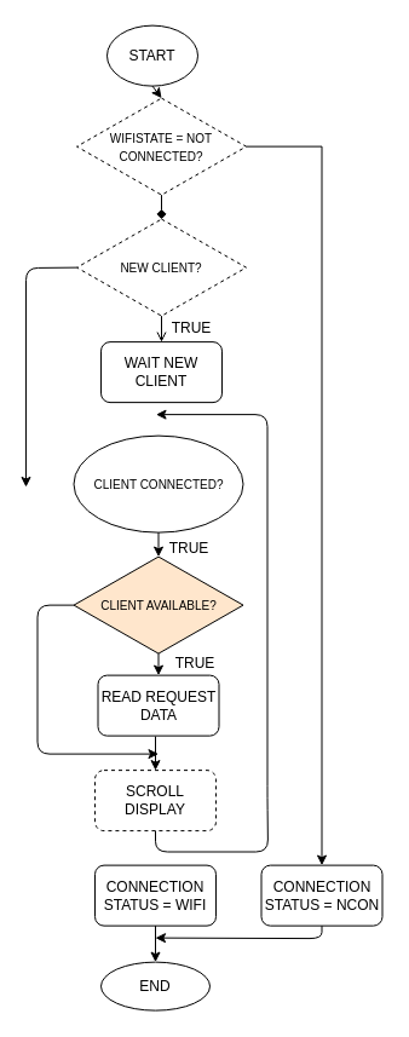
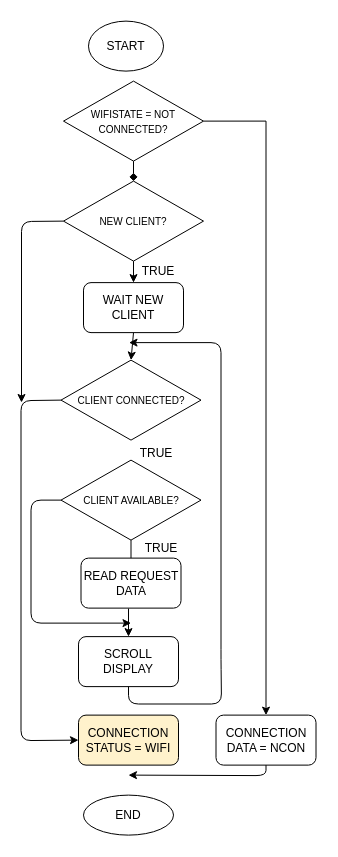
- <mxCell id="5" value="" style="endArrow=classic;html=1;exitX=0.5;exitY=1;exitDx=0;exitDy=0;entryX=0.5;entryY=0;entryDx=0;entryDy=0;" edge="1" parent="1" source="2" target="4"><mxGeometry width="50" height="50" relative="1" as="geometry"><mxPoint x="143" y="-59.379" as="sourcePoint" /><mxPoint x="143" y="-169.379" as="targetPoint" /></mxGeometry></mxCell>
- <mxCell id="4" value="&lt;span style=&quot;white-space: normal&quot;&gt;&lt;font style=&quot;font-size: 10px ; line-height: 110%&quot;&gt;WIFISTATE = NOT CONNECTED?&lt;/font&gt;&lt;/span&gt;" style="rhombus;whiteSpace=wrap;html=1;dashed=1;" vertex="1" parent="1"><mxGeometry x="63" y="80.621" width="140" height="80" as="geometry" /></mxCell>
+ <mxCell id="4" value="&lt;span style=&quot;white-space: normal&quot;&gt;&lt;font style=&quot;font-size: 10px ; line-height: 110%&quot;&gt;WIFISTATE = NOT CONNECTED?&lt;/font&gt;&lt;/span&gt;" style="rhombus;whiteSpace=wrap;html=1;" vertex="1" parent="1"><mxGeometry x="63" y="80.621" width="140" height="80" as="geometry" /></mxCell>
- <mxCell id="15" value="&lt;span style=&quot;white-space: normal&quot;&gt;&lt;font style=&quot;font-size: 10px ; line-height: 110%&quot;&gt;NEW CLIENT?&lt;/font&gt;&lt;/span&gt;" style="rhombus;whiteSpace=wrap;html=1;dashed=1;" vertex="1" parent="1"><mxGeometry x="63" y="180.621" width="140" height="80" as="geometry" /></mxCell>
+ <mxCell id="15" value="&lt;span style=&quot;white-space: normal&quot;&gt;&lt;font style=&quot;font-size: 10px ; line-height: 110%&quot;&gt;NEW CLIENT?&lt;/font&gt;&lt;/span&gt;" style="rhombus;whiteSpace=wrap;html=1;" vertex="1" parent="1"><mxGeometry x="63" y="180.621" width="140" height="80" as="geometry" /></mxCell>
- <mxCell id="14" value="" style="edgeStyle=orthogonalEdgeStyle;rounded=0;orthogonalLoop=1;jettySize=auto;html=1;endArrow=open;" edge="1" parent="1" source="15" target="29"><mxGeometry relative="1" as="geometry" /></mxCell>
+ <mxCell id="14" value="" style="edgeStyle=orthogonalEdgeStyle;rounded=0;orthogonalLoop=1;jettySize=auto;html=1;" edge="1" parent="1" source="15" target="29"><mxGeometry relative="1" as="geometry" /></mxCell>
+ <mxCell id="19" value="" style="endArrow=classic;html=1;entryX=0.5;entryY=0;entryDx=0;entryDy=0;exitX=0.5;exitY=1;exitDx=0;exitDy=0;" edge="1" parent="1" target="17" source="29"><mxGeometry width="50" height="50" relative="1" as="geometry"><mxPoint x="130.5" y="332.121" as="sourcePoint" /><mxPoint x="140.5" y="262.121" as="targetPoint" /></mxGeometry></mxCell>
- <mxCell id="17" value="&lt;span style=&quot;white-space: normal&quot;&gt;&lt;font style=&quot;font-size: 10px ; line-height: 110%&quot;&gt;CLIENT CONNECTED?&lt;/font&gt;&lt;/span&gt;" style="ellipse;whiteSpace=wrap;html=1;" vertex="1" parent="1"><mxGeometry x="60.5" y="359.621" width="140" height="80" as="geometry" /></mxCell>
+ <mxCell id="17" value="&lt;span style=&quot;white-space: normal&quot;&gt;&lt;font style=&quot;font-size: 10px ; line-height: 110%&quot;&gt;CLIENT CONNECTED?&lt;/font&gt;&lt;/span&gt;" style="rhombus;whiteSpace=wrap;html=1;" vertex="1" parent="1"><mxGeometry x="60.5" y="359.621" width="140" height="80" as="geometry" /></mxCell>
- <mxCell id="20" value="" style="endArrow=classic;html=1;entryX=0.5;entryY=0;entryDx=0;entryDy=0;exitX=0.5;exitY=1;exitDx=0;exitDy=0;" edge="1" parent="1" source="17" target="18"><mxGeometry width="50" height="50" relative="1" as="geometry"><mxPoint x="160.5" y="442.621" as="sourcePoint" /><mxPoint x="150.5" y="282.621" as="targetPoint" /></mxGeometry></mxCell>
- <mxCell id="18" value="&lt;span style=&quot;white-space: normal&quot;&gt;&lt;font style=&quot;font-size: 10px ; line-height: 110%&quot;&gt;CLIENT AVAILABLE?&lt;/font&gt;&lt;/span&gt;" style="rhombus;whiteSpace=wrap;html=1;fillColor=#ffe6cc;" vertex="1" parent="1"><mxGeometry x="60.5" y="459.621" width="140" height="80" as="geometry" /></mxCell>
+ <mxCell id="18" value="&lt;span style=&quot;white-space: normal&quot;&gt;&lt;font style=&quot;font-size: 10px ; line-height: 110%&quot;&gt;CLIENT AVAILABLE?&lt;/font&gt;&lt;/span&gt;" style="rhombus;whiteSpace=wrap;html=1;" vertex="1" parent="1"><mxGeometry x="60.5" y="459.621" width="140" height="80" as="geometry" /></mxCell>
- <mxCell id="21" value="" style="endArrow=classic;html=1;entryX=0.5;entryY=0;entryDx=0;entryDy=0;exitX=0.5;exitY=1;exitDx=0;exitDy=0;" edge="1" parent="1" source="18" target="6"><mxGeometry width="50" height="50" relative="1" as="geometry"><mxPoint x="140.5" y="449.621" as="sourcePoint" /><mxPoint x="140.5" y="469.621" as="targetPoint" /></mxGeometry></mxCell>
+ <mxCell id="21" value="" style="endArrow=none;html=1;entryX=0.5;entryY=0;entryDx=0;entryDy=0;exitX=0.5;exitY=1;exitDx=0;exitDy=0;" edge="1" parent="1" source="18" target="6"><mxGeometry width="50" height="50" relative="1" as="geometry"><mxPoint x="140.5" y="449.621" as="sourcePoint" /><mxPoint x="140.5" y="469.621" as="targetPoint" /></mxGeometry></mxCell>
+ <mxCell id="27" value="" style="endArrow=classic;html=1;exitX=0;exitY=0.5;exitDx=0;exitDy=0;entryX=0;entryY=0.5;entryDx=0;entryDy=0;" edge="1" parent="1" source="17" target="9"><mxGeometry width="50" height="50" relative="1" as="geometry"><mxPoint x="-9.5" y="492.121" as="sourcePoint" /><mxPoint x="10.5" y="852.121" as="targetPoint" /><Array as="points"><mxPoint x="20.5" y="400.121" /><mxPoint x="20.5" y="740.121" /></Array></mxGeometry></mxCell>
- <mxCell id="7" value="SCROLL DISPLAY" style="rounded=1;whiteSpace=wrap;html=1;dashed=1;" vertex="1" parent="1"><mxGeometry x="78" y="636.121" width="100" height="50" as="geometry" /></mxCell>
+ <mxCell id="7" value="SCROLL DISPLAY" style="rounded=1;whiteSpace=wrap;html=1;" vertex="1" parent="1"><mxGeometry x="78" y="636.121" width="100" height="50" as="geometry" /></mxCell>
- <mxCell id="9" value="CONNECTION STATUS = WIFI" style="rounded=1;whiteSpace=wrap;html=1;" vertex="1" parent="1"><mxGeometry x="78" y="714.621" width="100" height="50" as="geometry" /></mxCell>
+ <mxCell id="9" value="CONNECTION STATUS = WIFI" style="rounded=1;whiteSpace=wrap;html=1;fillColor=#fff2cc;" vertex="1" parent="1"><mxGeometry x="78" y="714.621" width="100" height="50" as="geometry" /></mxCell>
- <mxCell id="10" value="CONNECTION STATUS = NCON" style="rounded=1;whiteSpace=wrap;html=1;" vertex="1" parent="1"><mxGeometry x="215.5" y="714.621" width="100" height="50" as="geometry" /></mxCell>
+ <mxCell id="10" value="CONNECTION DATA = NCON" style="rounded=1;whiteSpace=wrap;html=1;" vertex="1" parent="1"><mxGeometry x="215.5" y="714.621" width="100" height="50" as="geometry" /></mxCell>
- <mxCell id="12" value="" style="endArrow=classic;html=1;entryX=0.5;entryY=0;entryDx=0;entryDy=0;exitX=0.5;exitY=1;exitDx=0;exitDy=0;" edge="1" parent="1" source="9" target="11"><mxGeometry width="50" height="50" relative="1" as="geometry"><mxPoint x="-192" y="904.621" as="sourcePoint" /><mxPoint x="-142" y="854.621" as="targetPoint" /></mxGeometry></mxCell>
